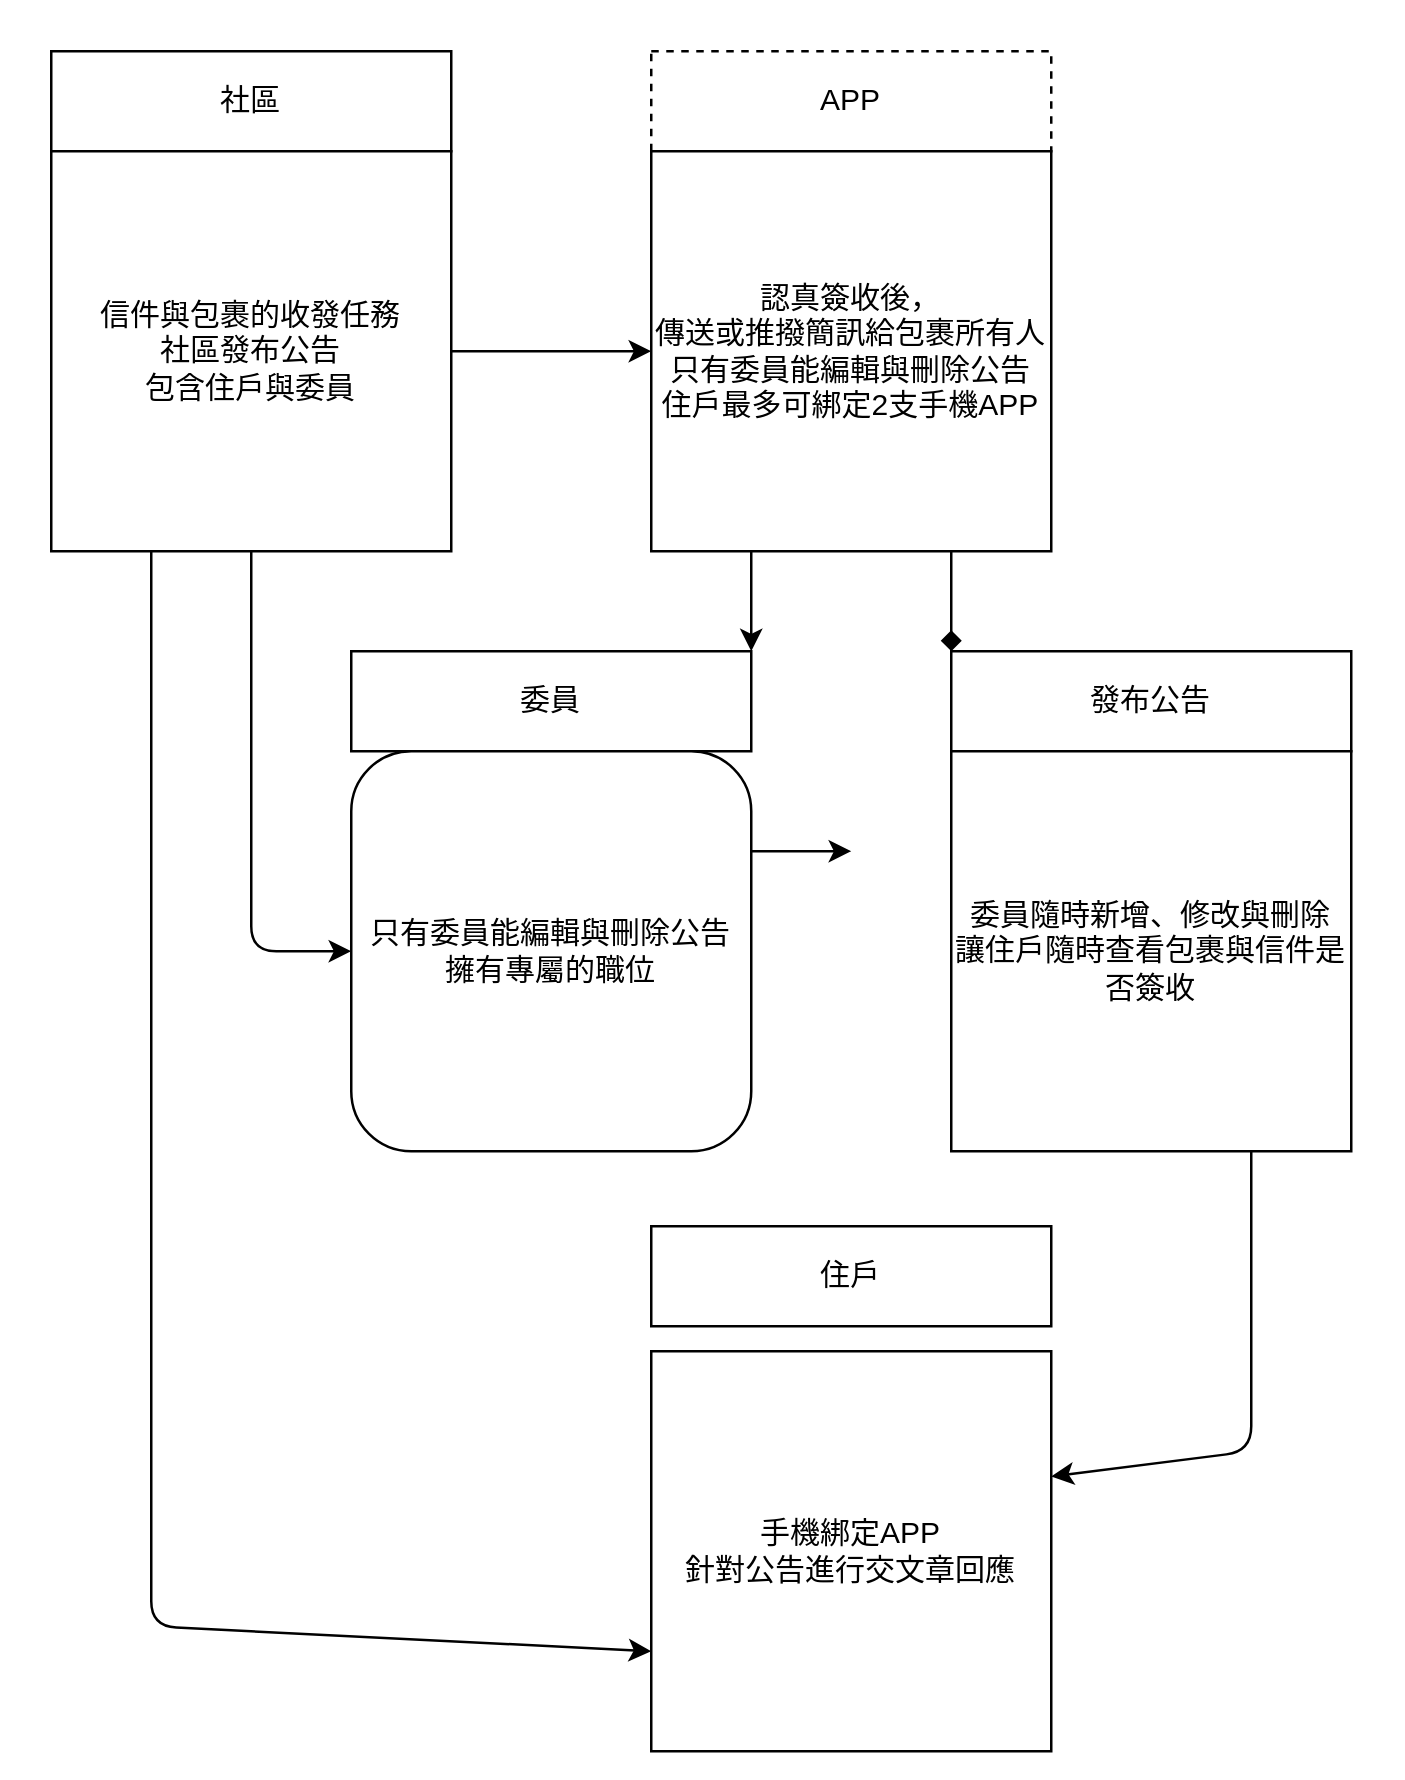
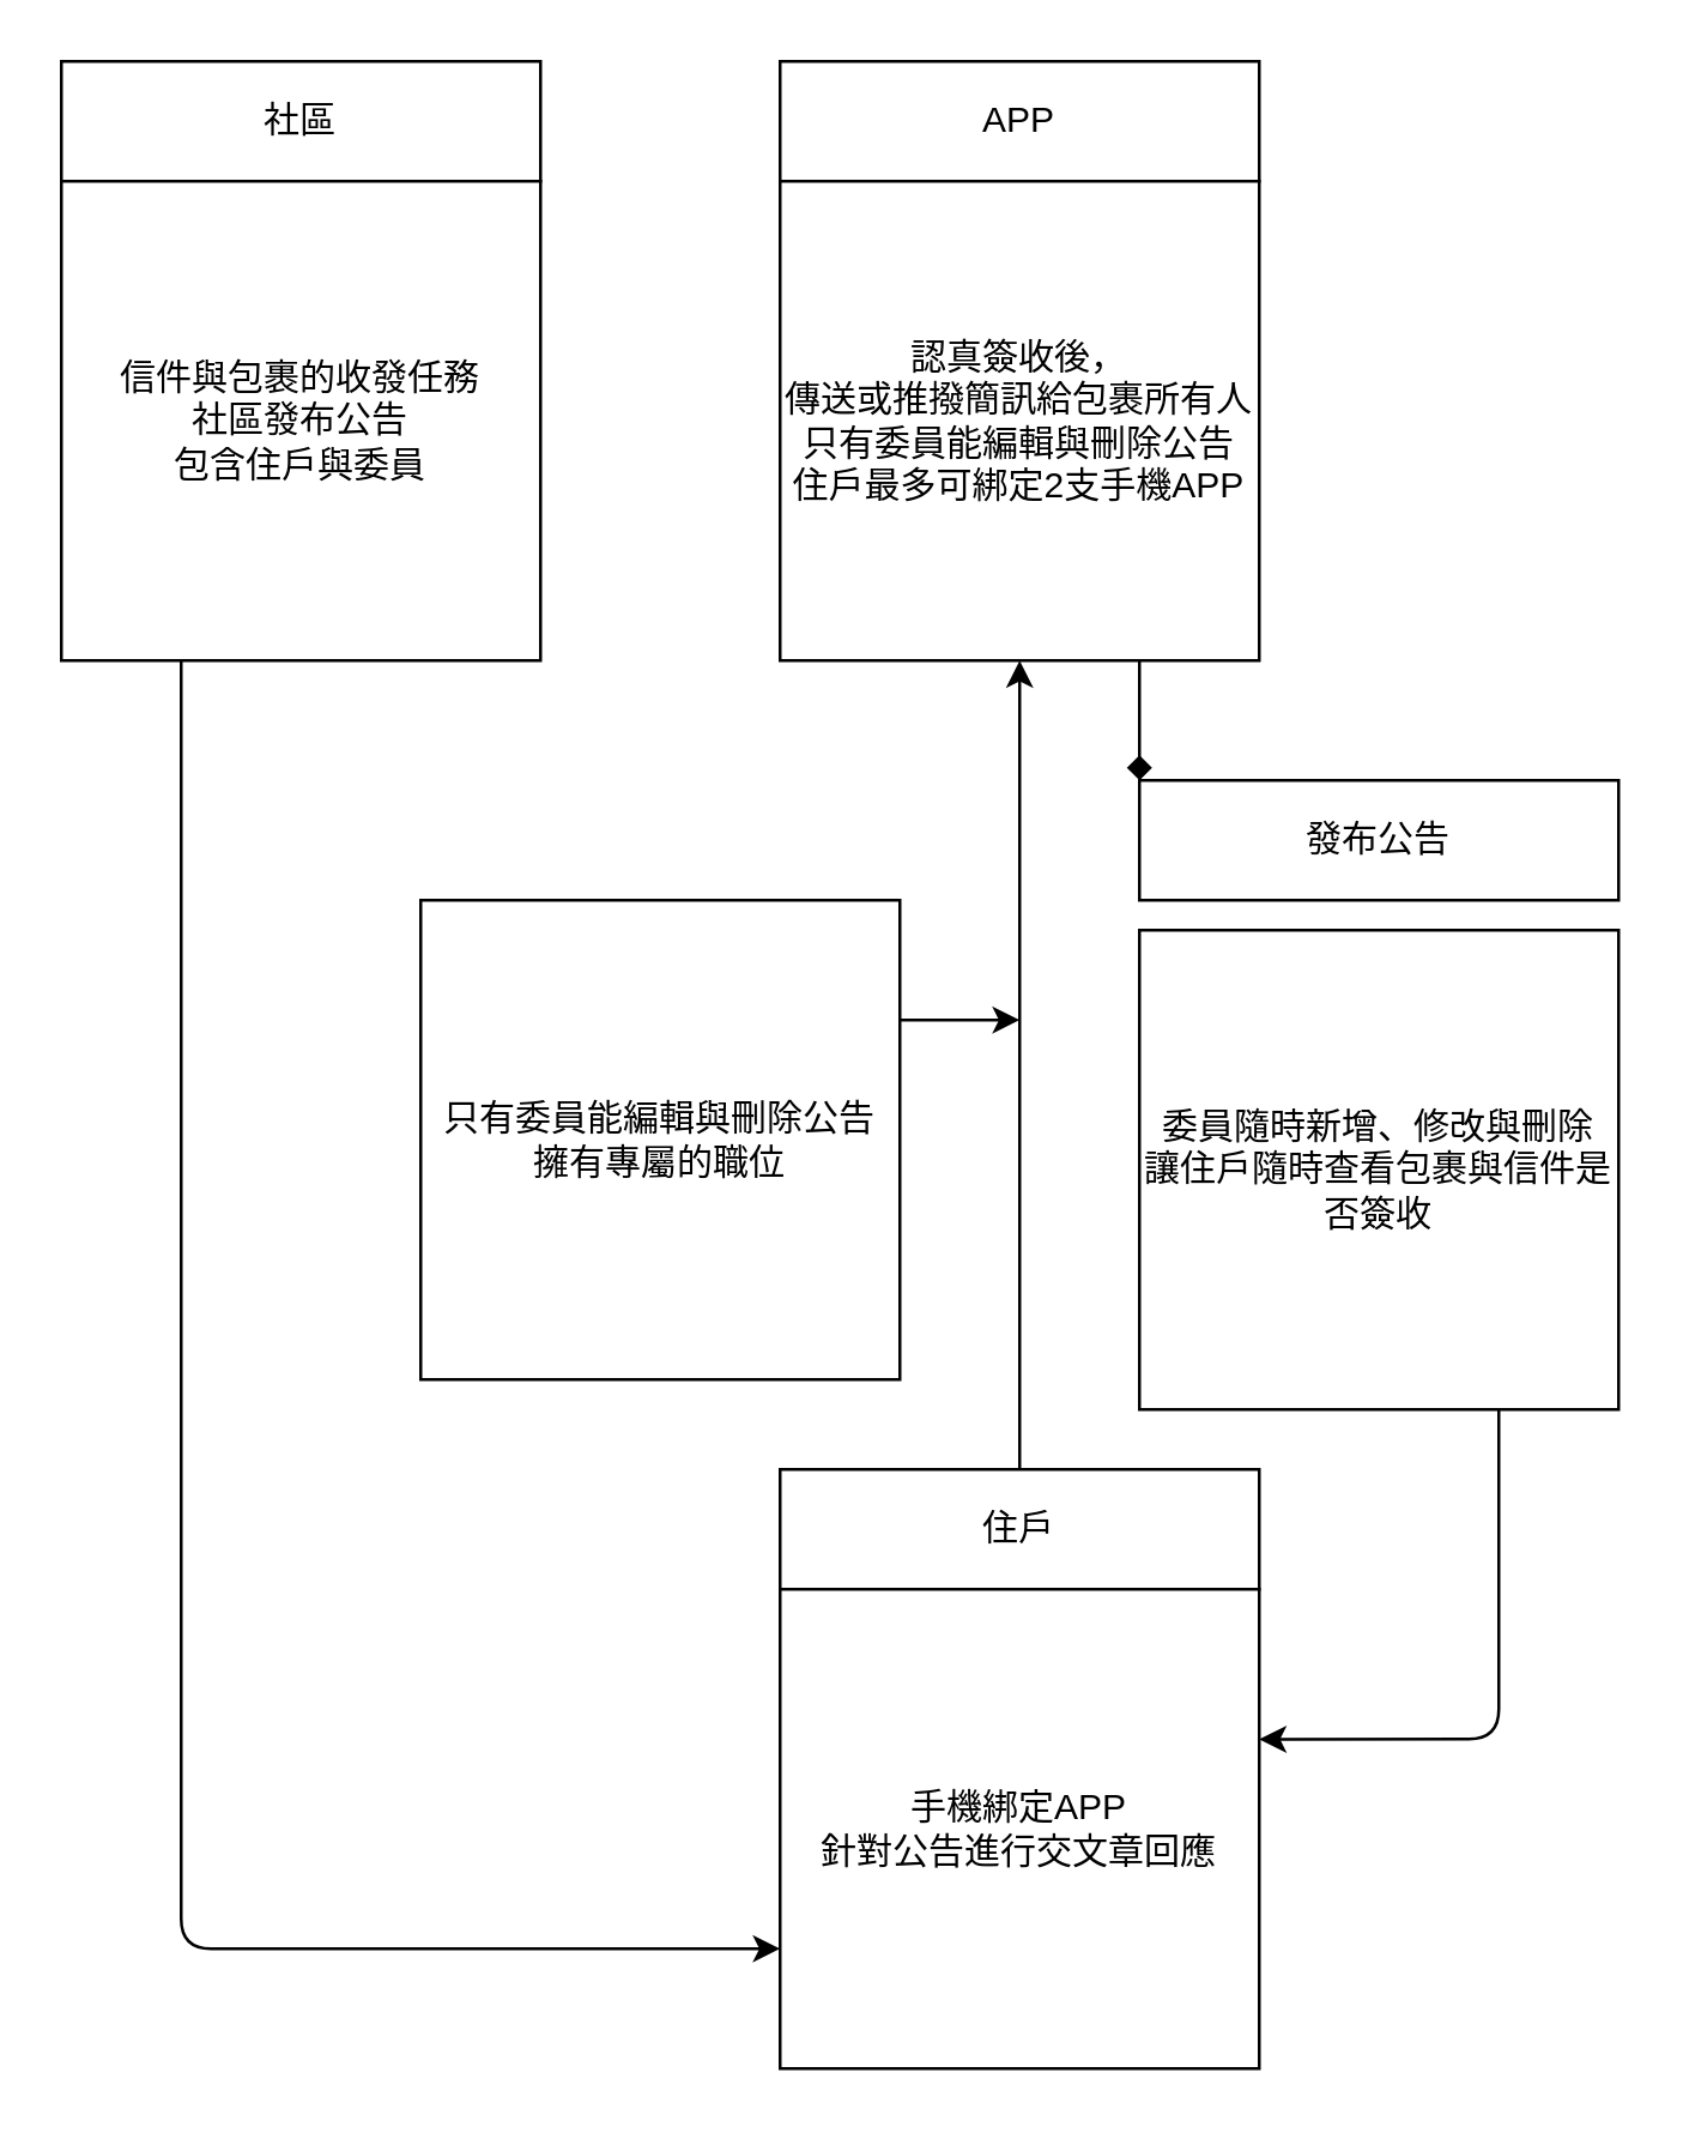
- <mxCell id="7" value="APP" style="rounded=0;whiteSpace=wrap;html=1;dashed=1;" vertex="1" parent="1"><mxGeometry x="260" y="20" width="160" height="40" as="geometry" /></mxCell>
+ <mxCell id="7" value="APP" style="rounded=0;whiteSpace=wrap;html=1;" vertex="1" parent="1"><mxGeometry x="260" y="20" width="160" height="40" as="geometry" /></mxCell>
- <mxCell id="3" style="edgeStyle=none;html=1;entryX=0;entryY=0.5;entryDx=0;entryDy=0;" edge="1" parent="1" source="6" target="10"><mxGeometry relative="1" as="geometry" /></mxCell>
- <mxCell id="9" style="edgeStyle=none;html=1;exitX=0.25;exitY=1;exitDx=0;exitDy=0;entryX=1;entryY=0;entryDx=0;entryDy=0;" edge="1" parent="1" source="10" target="11"><mxGeometry relative="1" as="geometry" /></mxCell>
- <mxCell id="11" value="委員" style="rounded=0;whiteSpace=wrap;html=1;" vertex="1" parent="1"><mxGeometry x="140" y="260" width="160" height="40" as="geometry" /></mxCell>
- <mxCell id="4" style="edgeStyle=none;html=1;entryX=0;entryY=0.5;entryDx=0;entryDy=0;" edge="1" parent="1" source="6" target="13"><mxGeometry relative="1" as="geometry"><Array as="points"><mxPoint x="100" y="380" /></Array></mxGeometry></mxCell>
+ <mxCell id="17" style="edgeStyle=none;html=1;entryX=0.5;entryY=1;entryDx=0;entryDy=0;" edge="1" parent="1" source="18" target="10"><mxGeometry relative="1" as="geometry" /></mxCell>
- <mxCell id="13" value="只有委員能編輯與刪除公告&lt;br&gt;擁有專屬的職位" style="whiteSpace=wrap;html=1;aspect=fixed;rounded=1;" vertex="1" parent="1"><mxGeometry x="140" y="300" width="160" height="160" as="geometry" /></mxCell>
+ <mxCell id="13" value="只有委員能編輯與刪除公告&lt;br&gt;擁有專屬的職位" style="whiteSpace=wrap;html=1;aspect=fixed;" vertex="1" parent="1"><mxGeometry x="140" y="300" width="160" height="160" as="geometry" /></mxCell>
- <mxCell id="16" value="委員隨時新增、修改與刪除&lt;br&gt;讓住戶隨時查看包裹與信件是否簽收" style="whiteSpace=wrap;html=1;aspect=fixed;" vertex="1" parent="1"><mxGeometry x="380" y="300" width="160" height="160" as="geometry" /></mxCell>
+ <mxCell id="16" value="委員隨時新增、修改與刪除&lt;br&gt;讓住戶隨時查看包裹與信件是否簽收" style="whiteSpace=wrap;html=1;aspect=fixed;" vertex="1" parent="1"><mxGeometry x="380" y="310" width="160" height="160" as="geometry" /></mxCell>
- <mxCell id="19" value="手機綁定APP&lt;br&gt;針對公告進行交文章回應" style="whiteSpace=wrap;html=1;aspect=fixed;" vertex="1" parent="1"><mxGeometry x="260" y="540" width="160" height="160" as="geometry" /></mxCell>
+ <mxCell id="19" value="手機綁定APP&lt;br&gt;針對公告進行交文章回應" style="whiteSpace=wrap;html=1;aspect=fixed;" vertex="1" parent="1"><mxGeometry x="260" y="530" width="160" height="160" as="geometry" /></mxCell>
